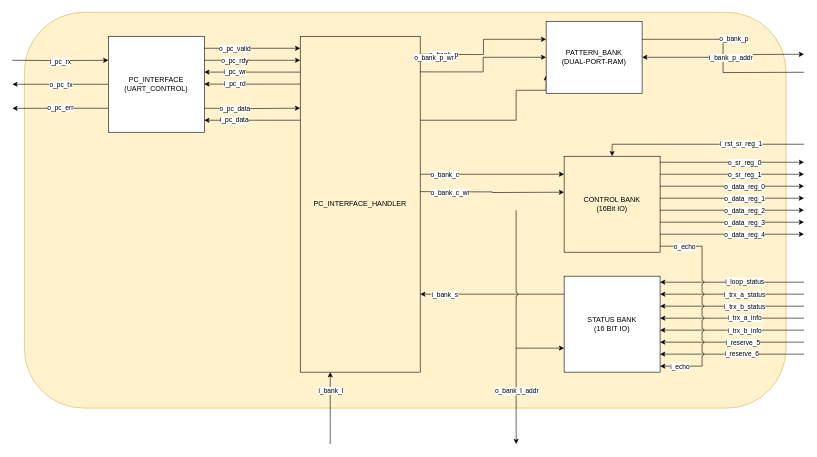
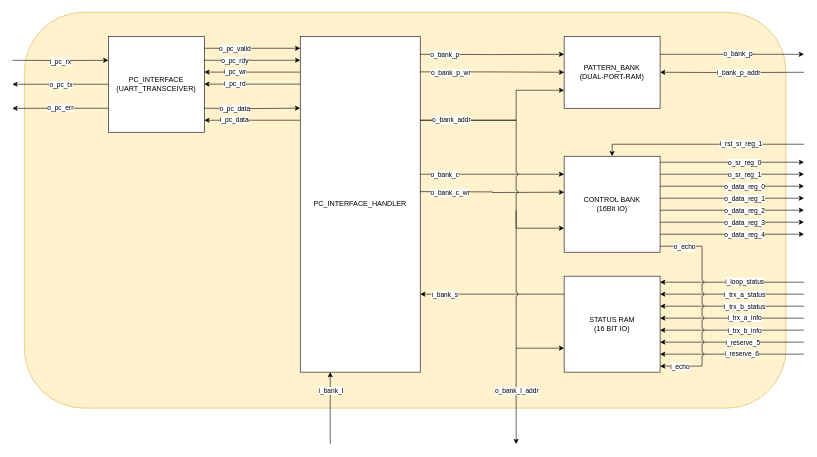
- <mxCell id="17" value="PATTERN_BANK&lt;div&gt;(DUAL-PORT-RAM)&lt;/div&gt;" style="rounded=0;whiteSpace=wrap;html=1;" parent="1" vertex="1"><mxGeometry x="910" y="35" width="160" height="120" as="geometry" /></mxCell>
+ <mxCell id="17" value="PATTERN_BANK&lt;div&gt;(DUAL-PORT-RAM)&lt;/div&gt;" style="rounded=0;whiteSpace=wrap;html=1;" parent="1" vertex="1"><mxGeometry x="940" y="60" width="160" height="120" as="geometry" /></mxCell>
- <mxCell id="8" value="PC_INTERFACE&lt;div&gt;(UART_CONTROL)&lt;/div&gt;" style="rounded=0;whiteSpace=wrap;html=1;" parent="1" vertex="1"><mxGeometry x="180" y="60" width="160" height="160" as="geometry" /></mxCell>
+ <mxCell id="8" value="PC_INTERFACE&lt;div&gt;(UART_TRANSCEIVER)&lt;/div&gt;" style="rounded=0;whiteSpace=wrap;html=1;" parent="1" vertex="1"><mxGeometry x="180" y="60" width="160" height="160" as="geometry" /></mxCell>
+ <mxCell id="36" style="edgeStyle=orthogonalEdgeStyle;rounded=0;orthogonalLoop=1;jettySize=auto;html=1;exitX=1;exitY=0.25;exitDx=0;exitDy=0;entryX=0;entryY=0.75;entryDx=0;entryDy=0;jumpStyle=arc;" parent="1" source="12" target="26" edge="1"><mxGeometry relative="1" as="geometry"><Array as="points"><mxPoint x="860" y="200" /><mxPoint x="860" y="380" /></Array></mxGeometry></mxCell>
+ <mxCell id="37" value="o_bank_addr" style="edgeLabel;html=1;align=center;verticalAlign=middle;resizable=0;points=[];" parent="36" vertex="1" connectable="0"><mxGeometry x="-0.756" y="1" relative="1" as="geometry"><mxPoint as="offset" /></mxGeometry></mxCell>
- <mxCell id="12" value="PC_INTERFACE_HANDLER" style="rounded=0;whiteSpace=wrap;html=1;fillColor=#fff2cc;" parent="1" vertex="1"><mxGeometry x="500" y="60" width="200" height="560" as="geometry" /></mxCell>
+ <mxCell id="12" value="PC_INTERFACE_HANDLER" style="rounded=0;whiteSpace=wrap;html=1;" parent="1" vertex="1"><mxGeometry x="500" y="60" width="200" height="560" as="geometry" /></mxCell>
- <mxCell id="26" value="&lt;div&gt;&lt;br&gt;&lt;/div&gt;&lt;div&gt;CONTROL BANK&lt;/div&gt;&lt;div&gt;(16Bit IO)&lt;/div&gt;&lt;div&gt;&lt;br&gt;&lt;/div&gt;" style="rounded=0;whiteSpace=wrap;html=1;fillColor=#fff2cc;" parent="1" vertex="1"><mxGeometry x="940" y="260" width="160" height="160" as="geometry" /></mxCell>
+ <mxCell id="26" value="&lt;div&gt;&lt;br&gt;&lt;/div&gt;&lt;div&gt;CONTROL BANK&lt;/div&gt;&lt;div&gt;(16Bit IO)&lt;/div&gt;&lt;div&gt;&lt;br&gt;&lt;/div&gt;" style="rounded=0;whiteSpace=wrap;html=1;" parent="1" vertex="1"><mxGeometry x="940" y="260" width="160" height="160" as="geometry" /></mxCell>
- <mxCell id="27" value="&lt;div&gt;STATUS BANK&lt;/div&gt;&lt;div&gt;(16 BIT IO)&lt;/div&gt;" style="rounded=0;whiteSpace=wrap;html=1;" parent="1" vertex="1"><mxGeometry x="940" y="460" width="160" height="160" as="geometry" /></mxCell>
+ <mxCell id="27" value="&lt;div&gt;STATUS RAM&lt;/div&gt;&lt;div&gt;(16 BIT IO)&lt;/div&gt;" style="rounded=0;whiteSpace=wrap;html=1;" parent="1" vertex="1"><mxGeometry x="940" y="460" width="160" height="160" as="geometry" /></mxCell>
